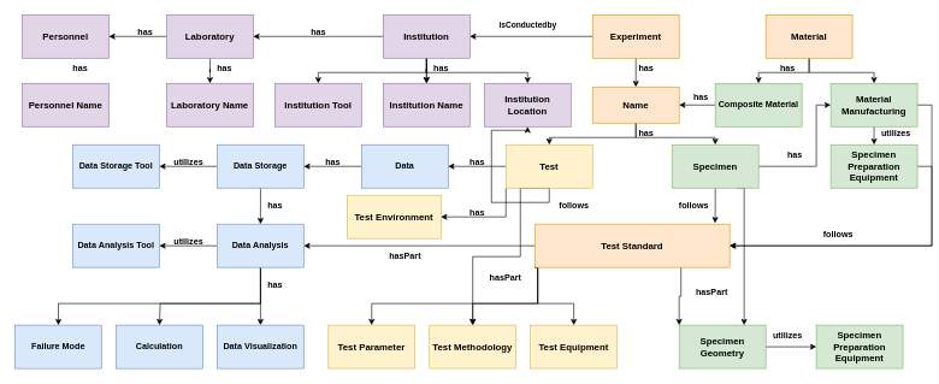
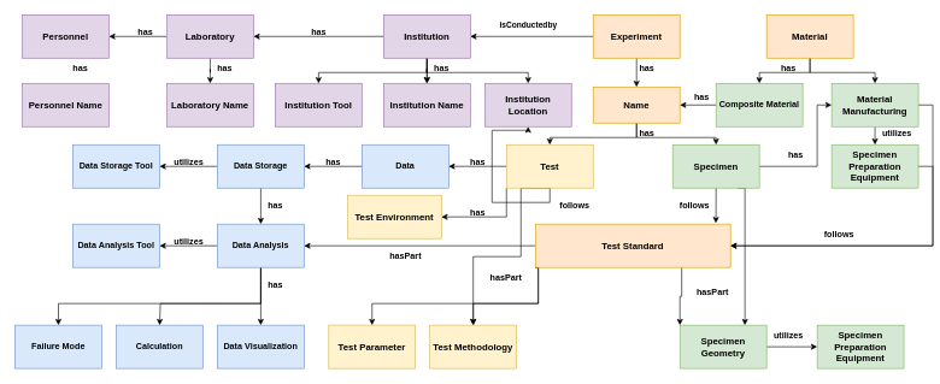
- <mxCell id="19" style="edgeStyle=orthogonalEdgeStyle;rounded=0;orthogonalLoop=1;jettySize=auto;html=1;exitX=0;exitY=1;exitDx=0;exitDy=0;entryX=0.5;entryY=0;entryDx=0;entryDy=0;" parent="1" source="23" target="29" edge="1"><mxGeometry relative="1" as="geometry"><Array as="points"><mxPoint x="744" y="370" /><mxPoint x="744" y="420" /><mxPoint x="794" y="420" /></Array></mxGeometry></mxCell>
- <mxCell id="29" value="Test Equipment" style="rounded=0;whiteSpace=wrap;html=1;fontStyle=1;fontSize=13;fillColor=#fff2cc;strokeColor=#d6b656;" parent="1" vertex="1"><mxGeometry x="734" y="450" width="120" height="60" as="geometry" /></mxCell>
